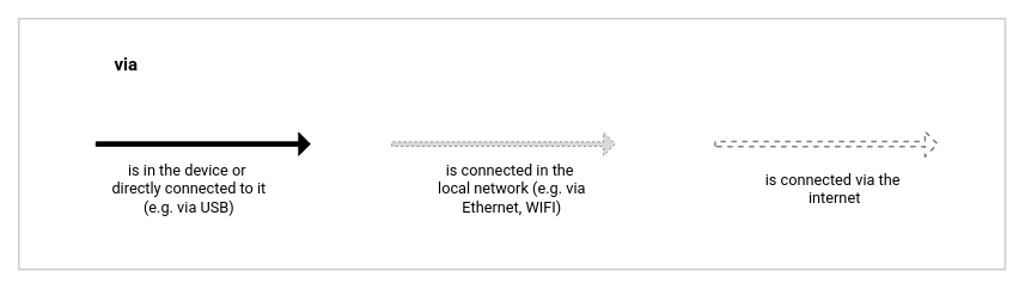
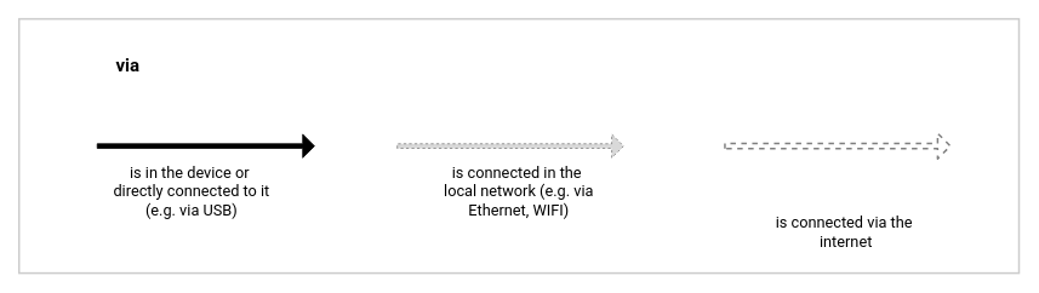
- <mxCell id="9" value="&lt;font face=&quot;Roboto&quot;&gt;&lt;span style=&quot;font-size: 17px&quot;&gt;is connected via the&amp;nbsp;&lt;br&gt;internet&lt;br&gt;&lt;/span&gt;&lt;/font&gt;" style="text;html=1;strokeColor=none;fillColor=none;align=center;verticalAlign=middle;whiteSpace=wrap;rounded=0;glass=0;fontSize=15;" vertex="1" parent="1"><mxGeometry x="836" y="200" width="189" height="20" as="geometry" /></mxCell>
+ <mxCell id="9" value="&lt;font face=&quot;Roboto&quot;&gt;&lt;span style=&quot;font-size: 17px&quot;&gt;is connected via the&amp;nbsp;&lt;br&gt;internet&lt;br&gt;&lt;/span&gt;&lt;/font&gt;" style="text;html=1;strokeColor=none;fillColor=none;align=center;verticalAlign=middle;whiteSpace=wrap;rounded=0;glass=0;fontSize=15;" vertex="1" parent="1"><mxGeometry x="836" y="245" width="189" height="20" as="geometry" /></mxCell>
